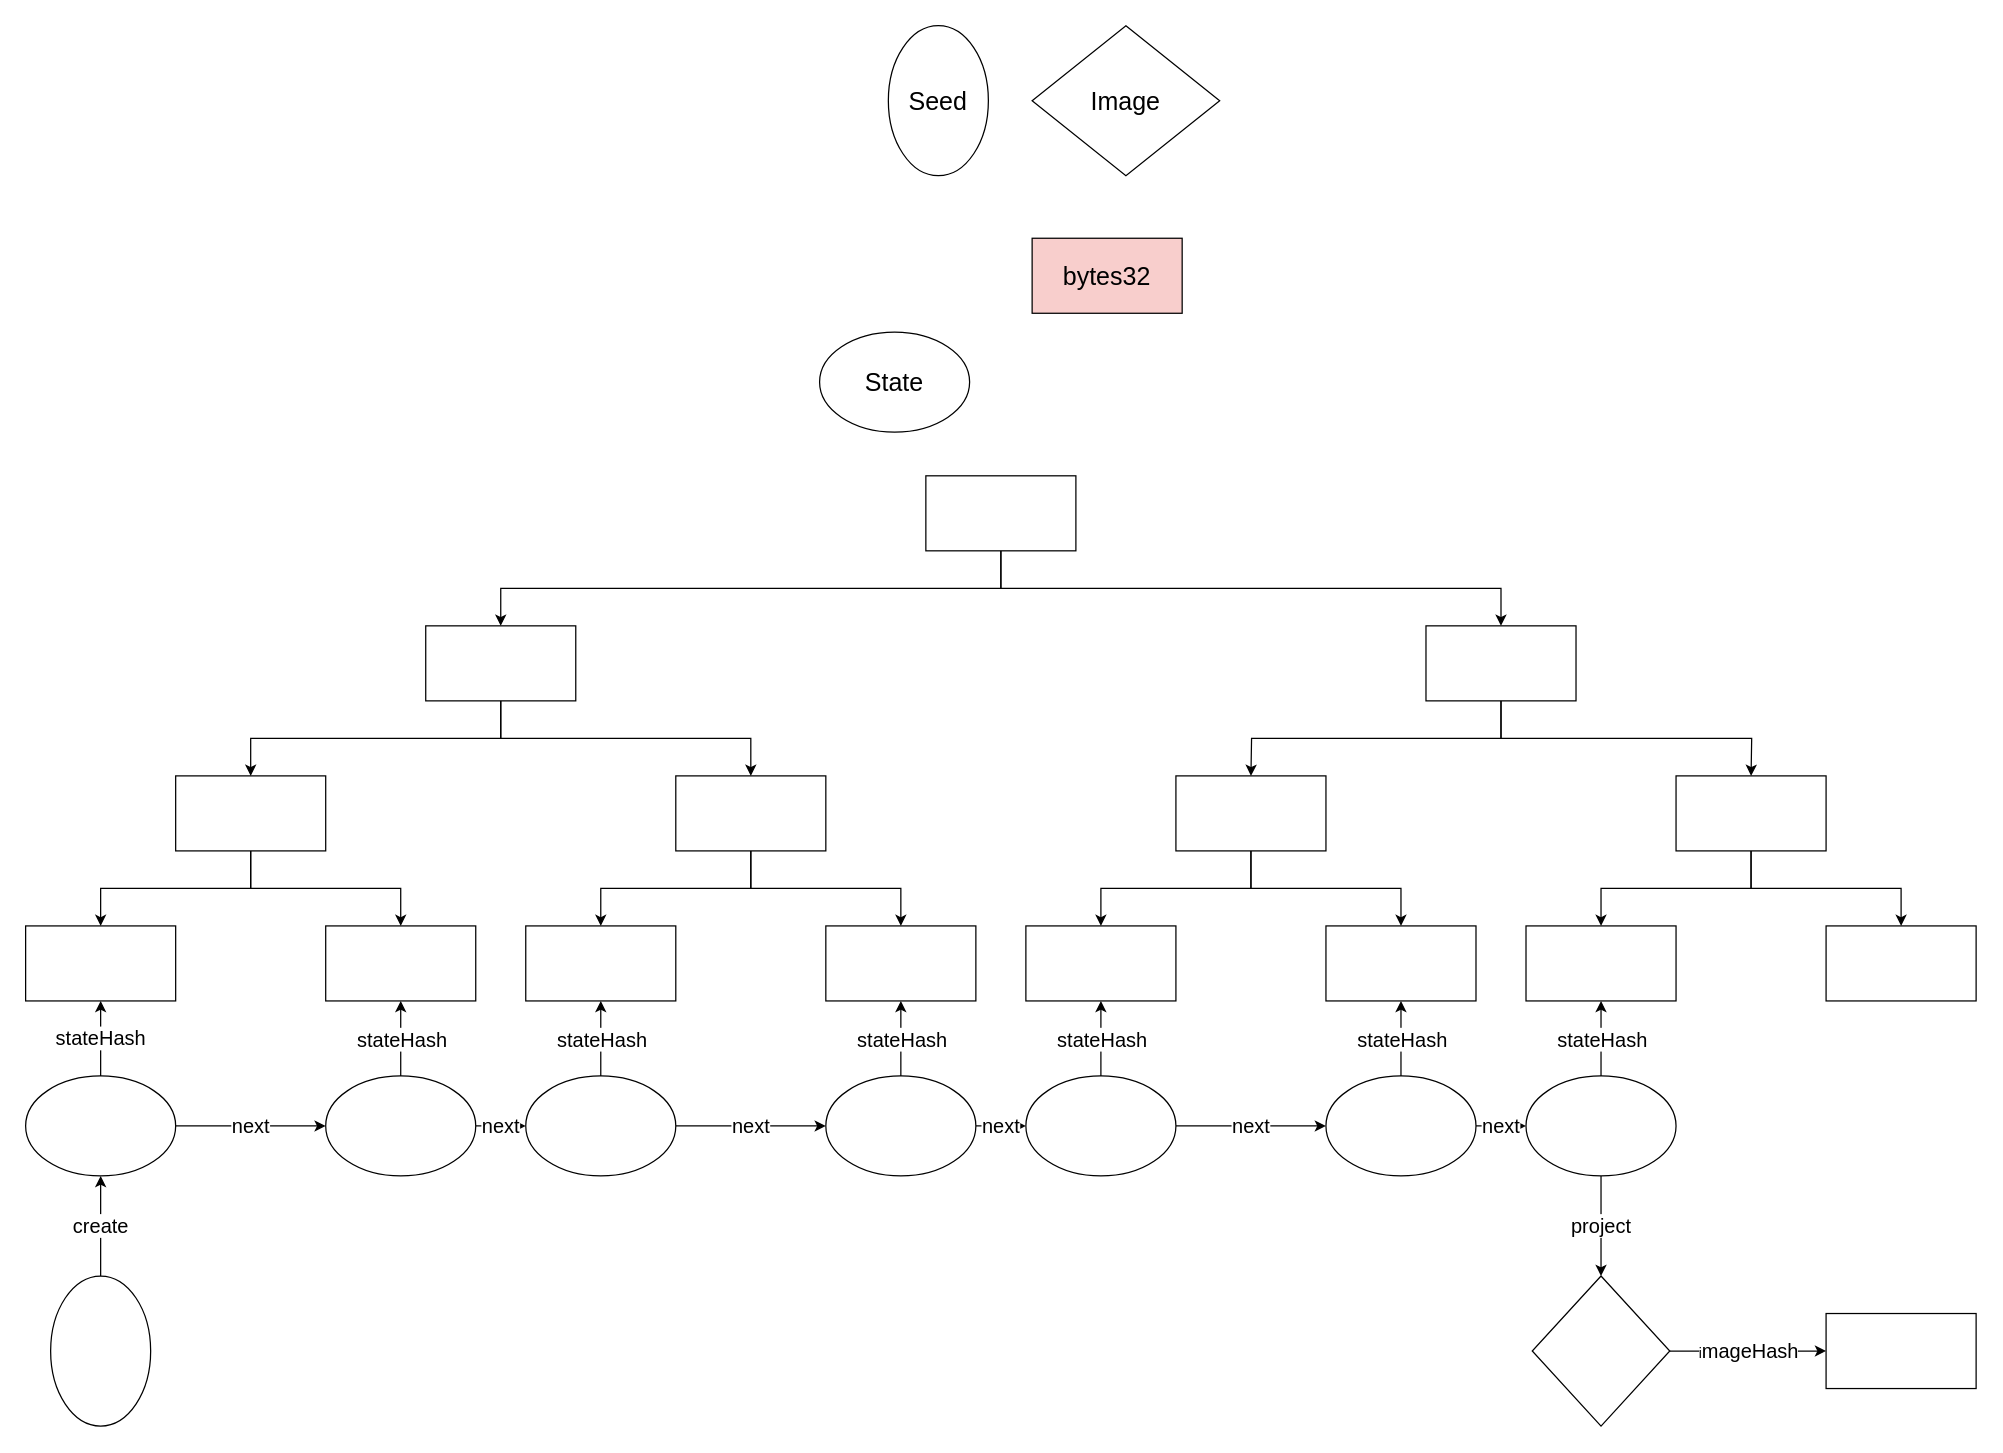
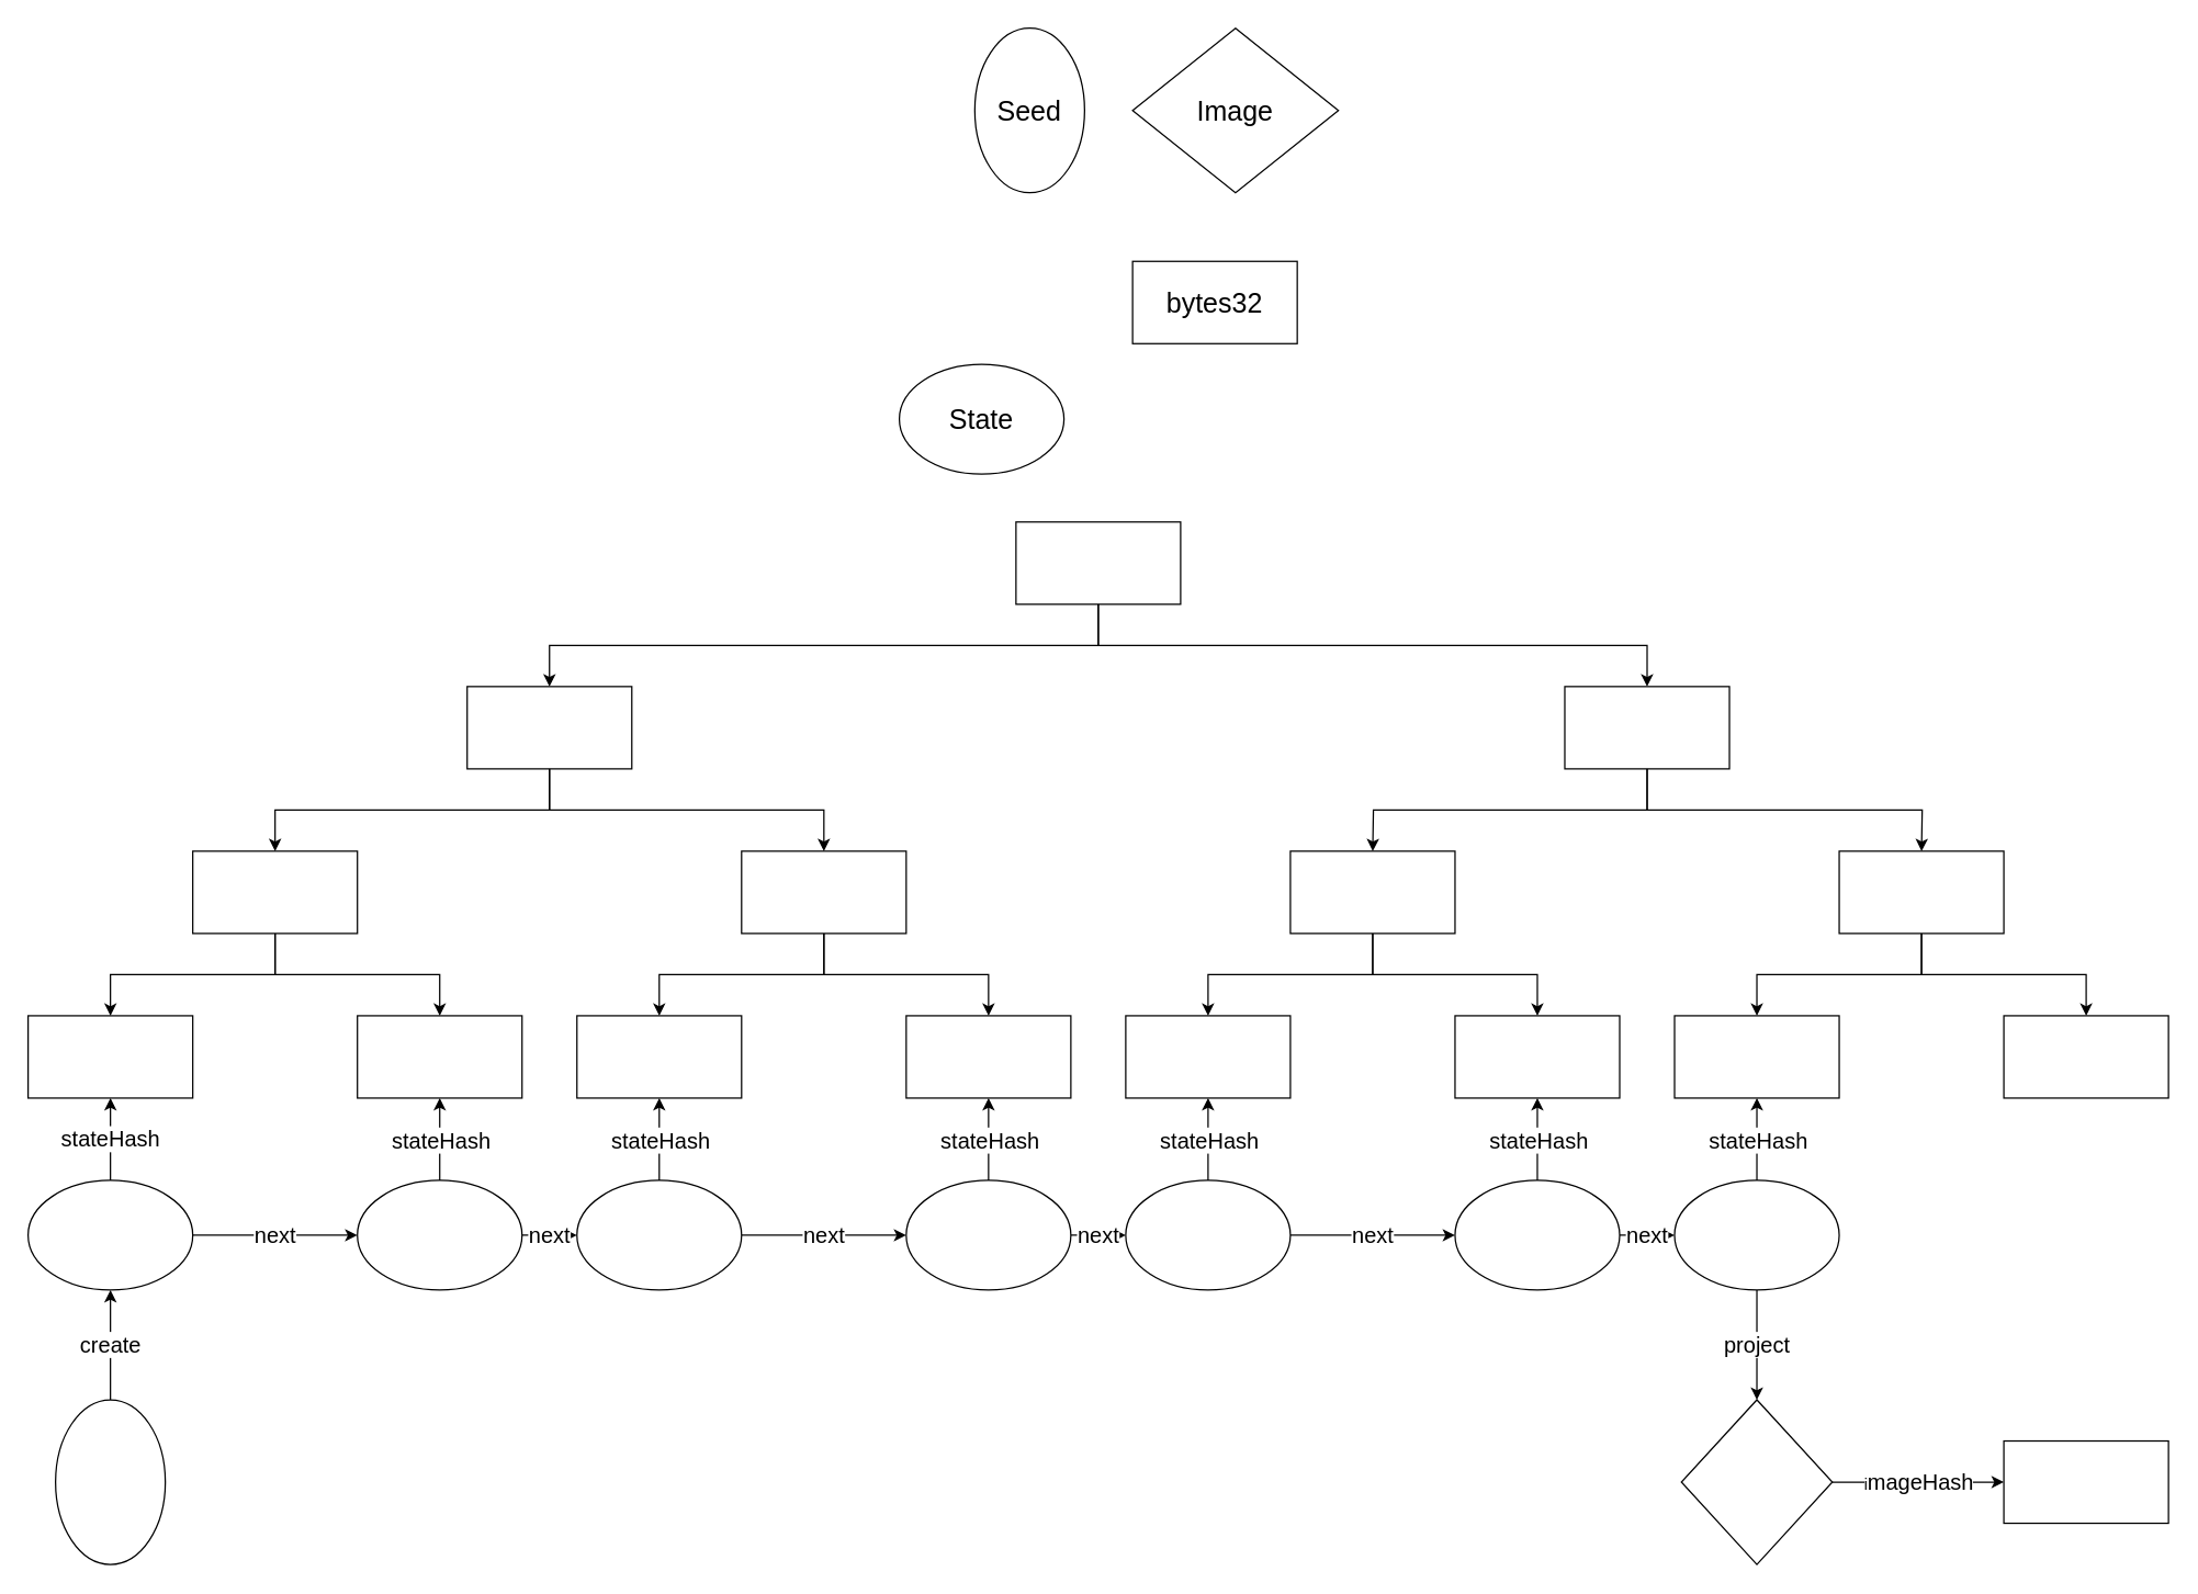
- <mxCell id="60" value="&lt;font style=&quot;font-size: 20px&quot;&gt;bytes32&lt;/font&gt;" style="rounded=0;whiteSpace=wrap;html=1;fillColor=#f8cecc;" vertex="1" parent="1"><mxGeometry x="825" y="190" width="120" height="60" as="geometry" /></mxCell>
+ <mxCell id="60" value="&lt;font style=&quot;font-size: 20px&quot;&gt;bytes32&lt;/font&gt;" style="rounded=0;whiteSpace=wrap;html=1;" vertex="1" parent="1"><mxGeometry x="825" y="190" width="120" height="60" as="geometry" /></mxCell>
